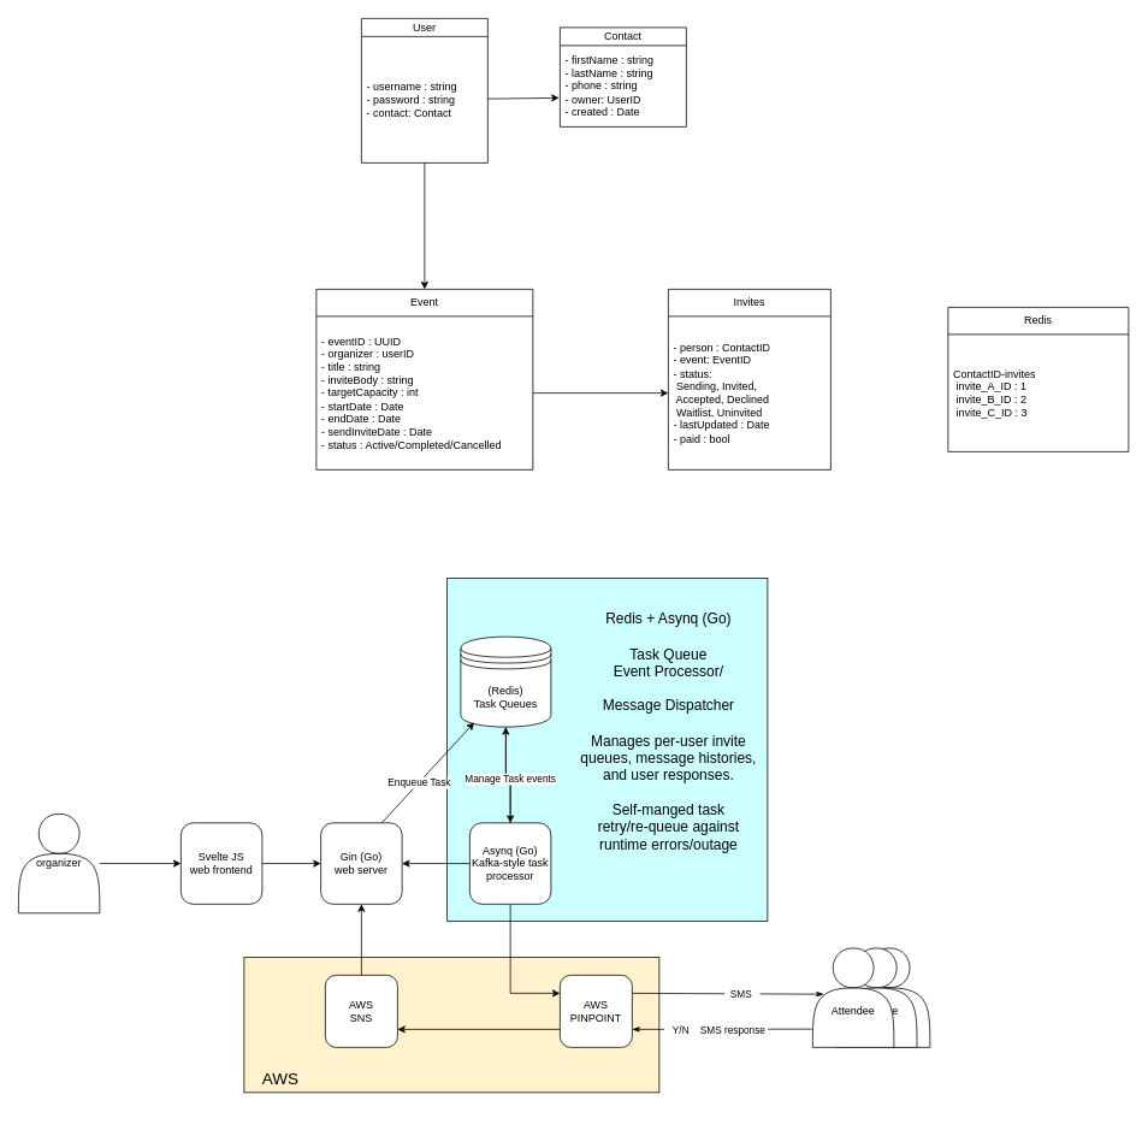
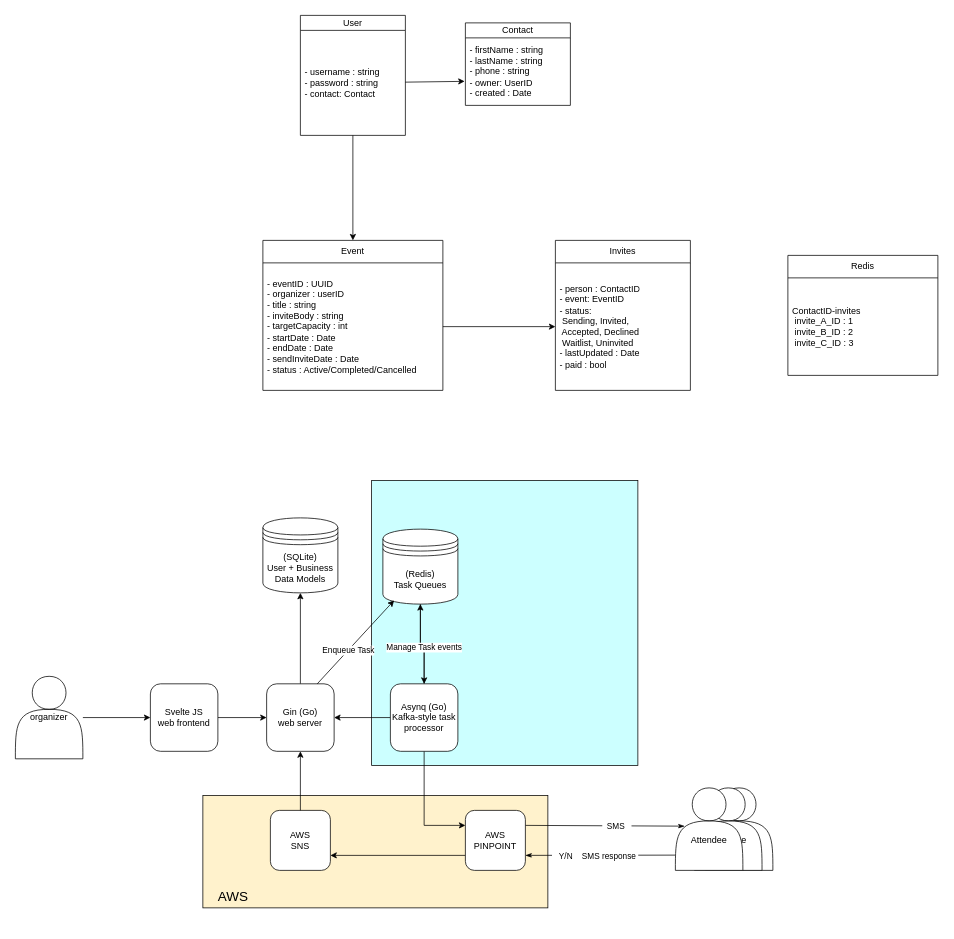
+ <mxCell id="36" value="&lt;div&gt;(SQLite)&lt;/div&gt;&lt;div&gt;User + Business Data Models&lt;/div&gt;" style="shape=datastore;whiteSpace=wrap;html=1;" vertex="1" parent="1"><mxGeometry x="350" y="690" width="100" height="100" as="geometry" /></mxCell>
- <mxCell id="45" value="&lt;font size=&quot;3&quot;&gt;Redis + Asynq (Go)&lt;br&gt;&lt;br&gt;Task Queue &lt;br&gt;Event Processor/&lt;br&gt;&lt;br&gt;&lt;/font&gt;&lt;div&gt;&lt;font size=&quot;3&quot;&gt;Message Dispatcher &lt;br&gt;&lt;/font&gt;&lt;/div&gt;&lt;div&gt;&lt;font size=&quot;3&quot;&gt;&lt;br&gt;&lt;/font&gt;&lt;/div&gt;&lt;div&gt;&lt;font size=&quot;3&quot;&gt;Manages per-user invite &lt;br&gt;queues, message histories&lt;/font&gt;&lt;font size=&quot;3&quot;&gt;,&lt;br&gt;and user responses. &lt;br&gt;&lt;br&gt;Self-manged task &lt;br&gt;retry/re-queue against&lt;br&gt; runtime errors/outage&lt;br&gt;&lt;/font&gt;&lt;/div&gt;" style="text;html=1;align=center;verticalAlign=middle;resizable=0;points=[];autosize=1;strokeColor=none;fillColor=none;" vertex="1" parent="1"><mxGeometry x="630" y="670" width="220" height="280" as="geometry" /></mxCell>
+ <mxCell id="31" style="rounded=0;orthogonalLoop=1;jettySize=auto;html=1;exitX=0.5;exitY=0;exitDx=0;exitDy=0;" edge="1" parent="1" source="32" target="36"><mxGeometry relative="1" as="geometry" /></mxCell>
